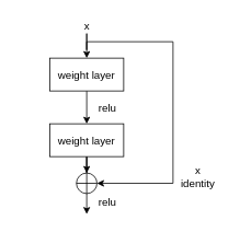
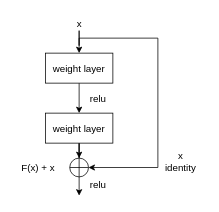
+ <mxCell id="12" value="F(x) + x" style="text;html=1;align=center;verticalAlign=middle;resizable=0;points=[];autosize=1;strokeColor=none;fontSize=13;" vertex="1" parent="1"><mxGeometry x="20" y="212.5" width="60" height="20" as="geometry" /></mxCell>
